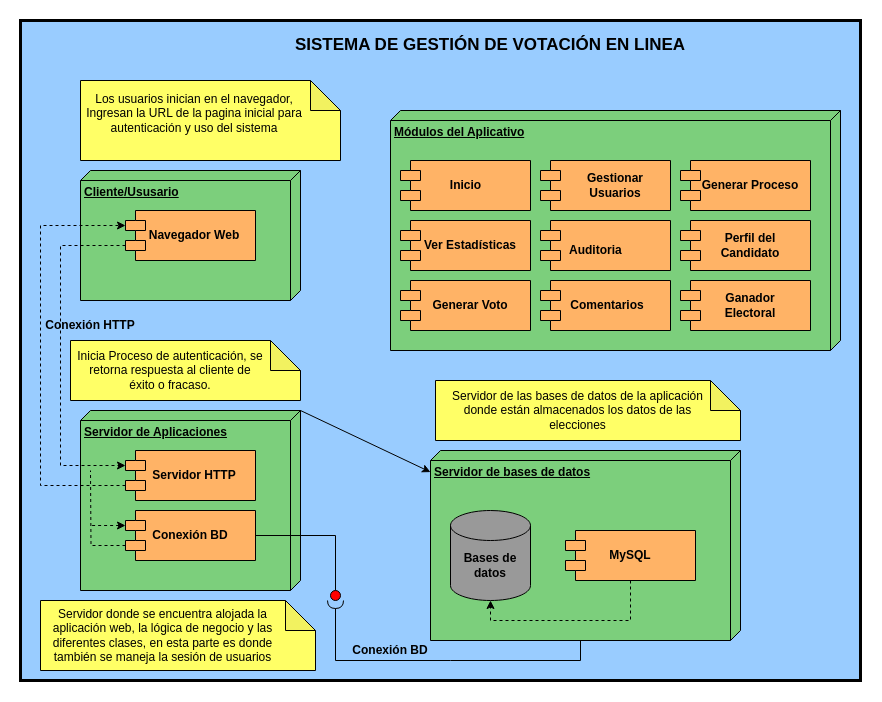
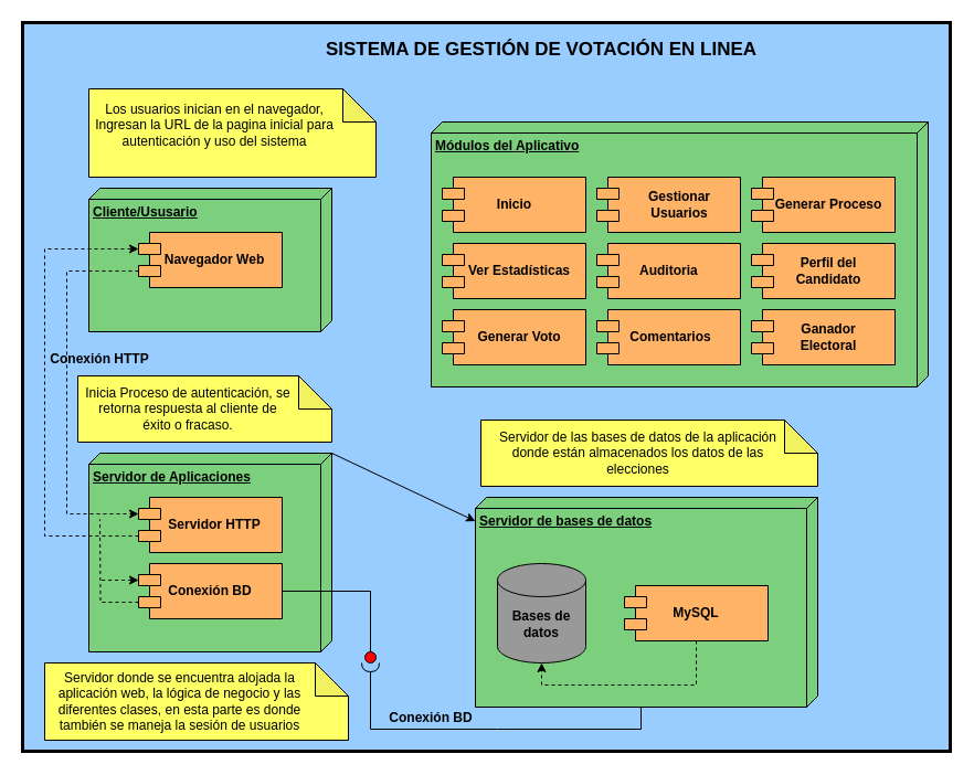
- <mxCell id="29" value="&lt;span&gt;Auditoria&amp;nbsp;&lt;/span&gt;" style="text;html=1;strokeColor=none;fillColor=none;align=center;verticalAlign=middle;whiteSpace=wrap;rounded=0;fontStyle=1" vertex="1" parent="1"><mxGeometry x="547" y="235" width="100" height="30" as="geometry" /></mxCell>
+ <mxCell id="29" value="&lt;span&gt;Auditoria&amp;nbsp;&lt;/span&gt;" style="text;html=1;strokeColor=none;fillColor=none;align=center;verticalAlign=middle;whiteSpace=wrap;rounded=0;fontStyle=1" vertex="1" parent="1"><mxGeometry x="557" y="230" width="100" height="30" as="geometry" /></mxCell>
